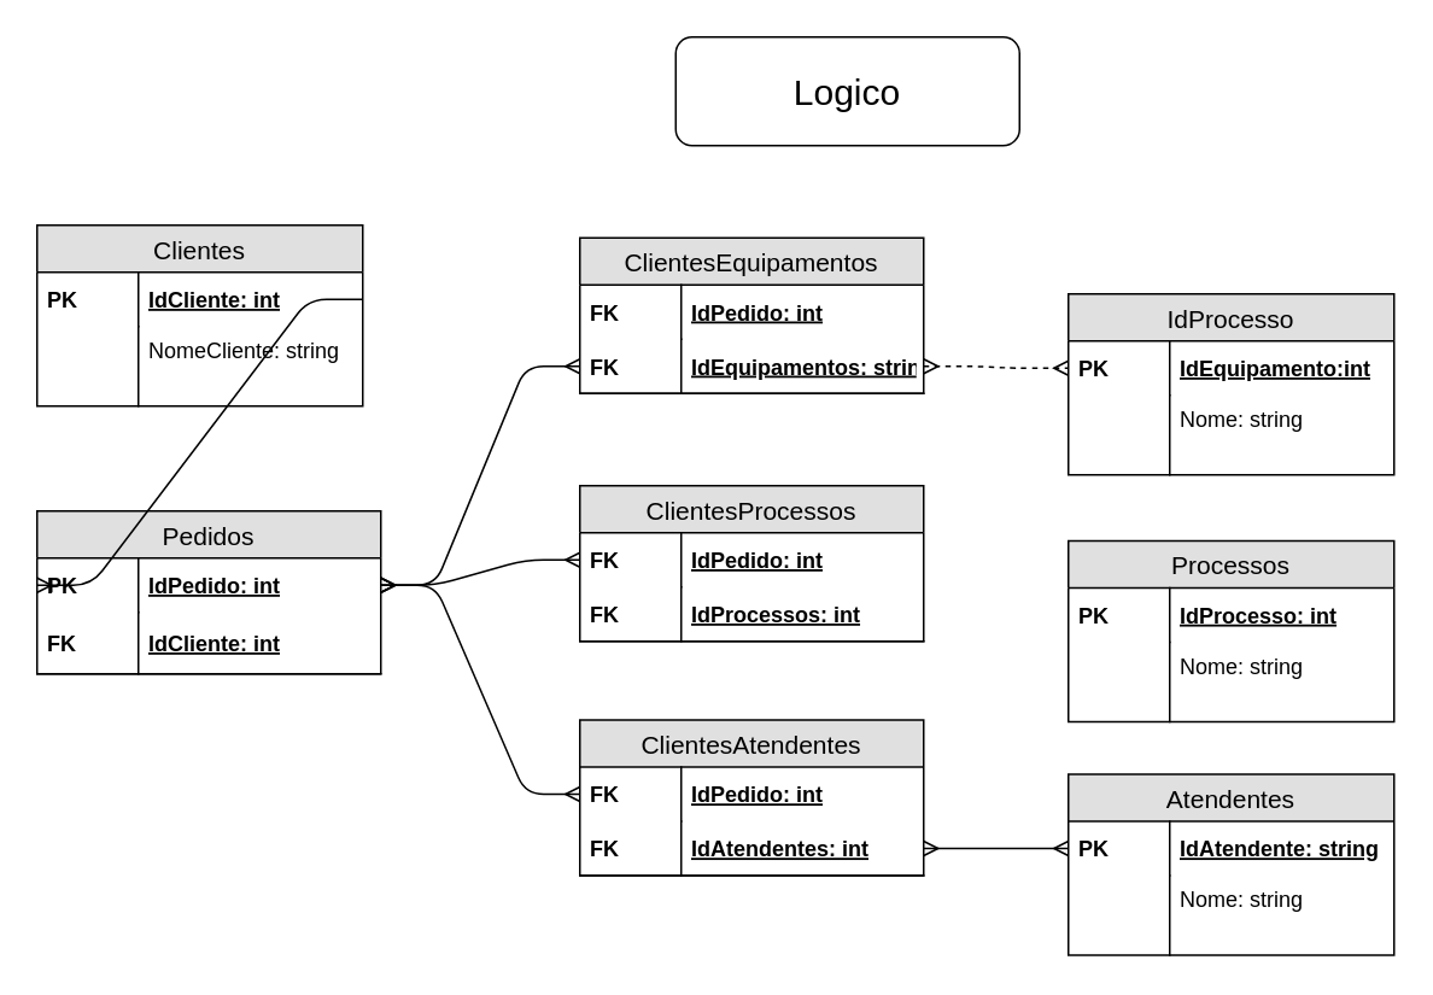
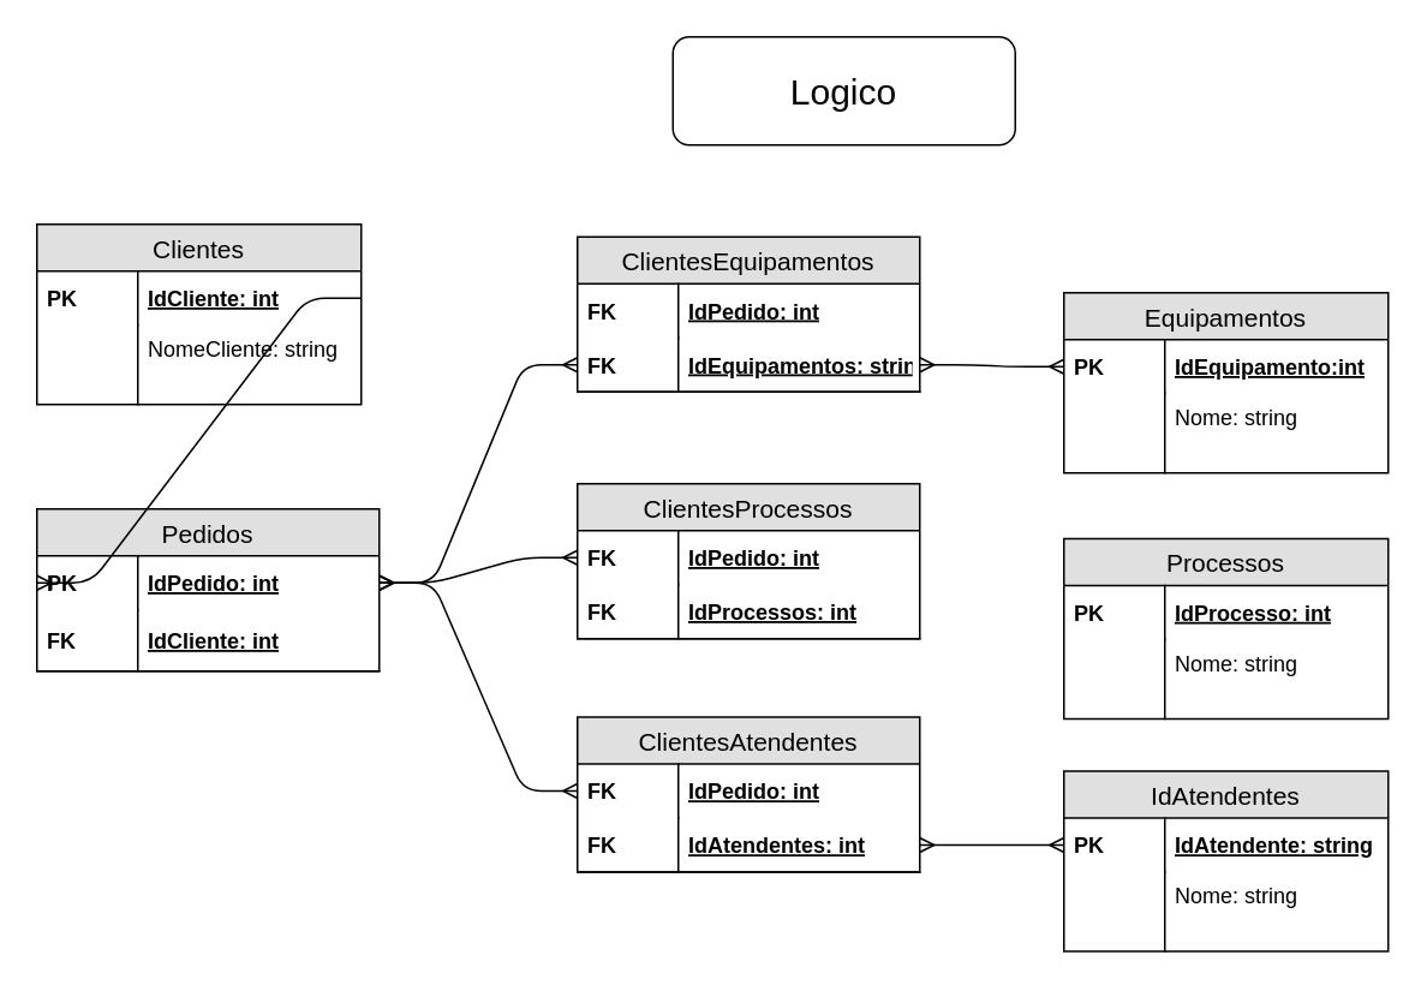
- <mxCell id="8" value="IdProcesso" style="swimlane;fontStyle=0;childLayout=stackLayout;horizontal=1;startSize=26;fillColor=#e0e0e0;horizontalStack=0;resizeParent=1;resizeParentMax=0;resizeLast=0;collapsible=1;marginBottom=0;swimlaneFillColor=#ffffff;align=center;fontSize=14;" vertex="1" parent="1"><mxGeometry x="590" y="162" width="180" height="100" as="geometry"><mxRectangle x="250" y="120" width="80" height="26" as="alternateBounds" /></mxGeometry></mxCell>
+ <mxCell id="8" value="Equipamentos" style="swimlane;fontStyle=0;childLayout=stackLayout;horizontal=1;startSize=26;fillColor=#e0e0e0;horizontalStack=0;resizeParent=1;resizeParentMax=0;resizeLast=0;collapsible=1;marginBottom=0;swimlaneFillColor=#ffffff;align=center;fontSize=14;" vertex="1" parent="1"><mxGeometry x="590" y="162" width="180" height="100" as="geometry"><mxRectangle x="250" y="120" width="80" height="26" as="alternateBounds" /></mxGeometry></mxCell>
- <mxCell id="38" value="" style="edgeStyle=entityRelationEdgeStyle;fontSize=12;html=1;endArrow=ERmany;startArrow=ERmany;exitX=1;exitY=0.5;exitDx=0;exitDy=0;entryX=0;entryY=0.5;entryDx=0;entryDy=0;dashed=1;" edge="1" parent="1" source="26" target="9"><mxGeometry width="100" height="100" relative="1" as="geometry"><mxPoint x="140" y="190" as="sourcePoint" /><mxPoint x="400" y="230" as="targetPoint" /></mxGeometry></mxCell>
+ <mxCell id="38" value="" style="edgeStyle=entityRelationEdgeStyle;fontSize=12;html=1;endArrow=ERmany;startArrow=ERmany;exitX=1;exitY=0.5;exitDx=0;exitDy=0;entryX=0;entryY=0.5;entryDx=0;entryDy=0;" edge="1" parent="1" source="26" target="9"><mxGeometry width="100" height="100" relative="1" as="geometry"><mxPoint x="140" y="190" as="sourcePoint" /><mxPoint x="400" y="230" as="targetPoint" /></mxGeometry></mxCell>
- <mxCell id="13" value="Atendentes" style="swimlane;fontStyle=0;childLayout=stackLayout;horizontal=1;startSize=26;fillColor=#e0e0e0;horizontalStack=0;resizeParent=1;resizeParentMax=0;resizeLast=0;collapsible=1;marginBottom=0;swimlaneFillColor=#ffffff;align=center;fontSize=14;" vertex="1" parent="1"><mxGeometry x="590" y="427.5" width="180" height="100" as="geometry"><mxRectangle x="250" y="120" width="80" height="26" as="alternateBounds" /></mxGeometry></mxCell>
+ <mxCell id="13" value="IdAtendentes" style="swimlane;fontStyle=0;childLayout=stackLayout;horizontal=1;startSize=26;fillColor=#e0e0e0;horizontalStack=0;resizeParent=1;resizeParentMax=0;resizeLast=0;collapsible=1;marginBottom=0;swimlaneFillColor=#ffffff;align=center;fontSize=14;" vertex="1" parent="1"><mxGeometry x="590" y="427.5" width="180" height="100" as="geometry"><mxRectangle x="250" y="120" width="80" height="26" as="alternateBounds" /></mxGeometry></mxCell>
